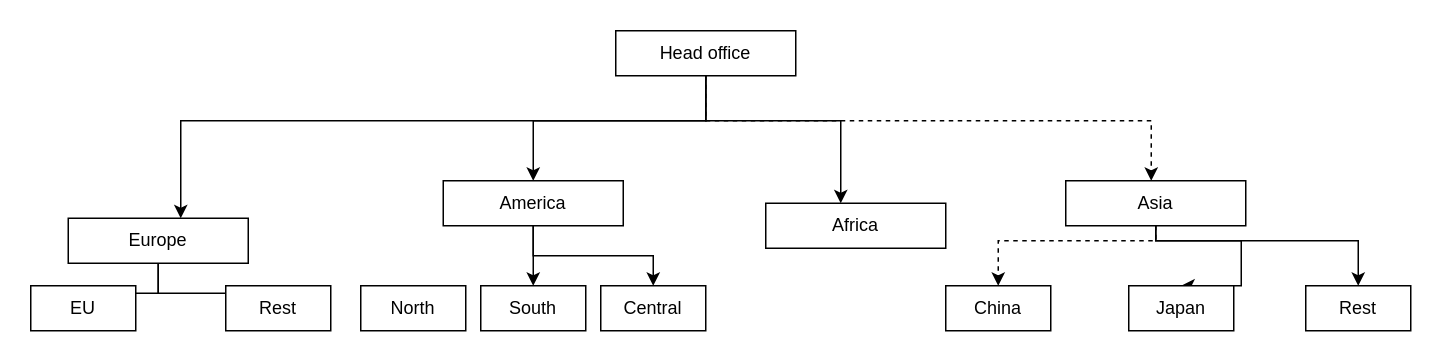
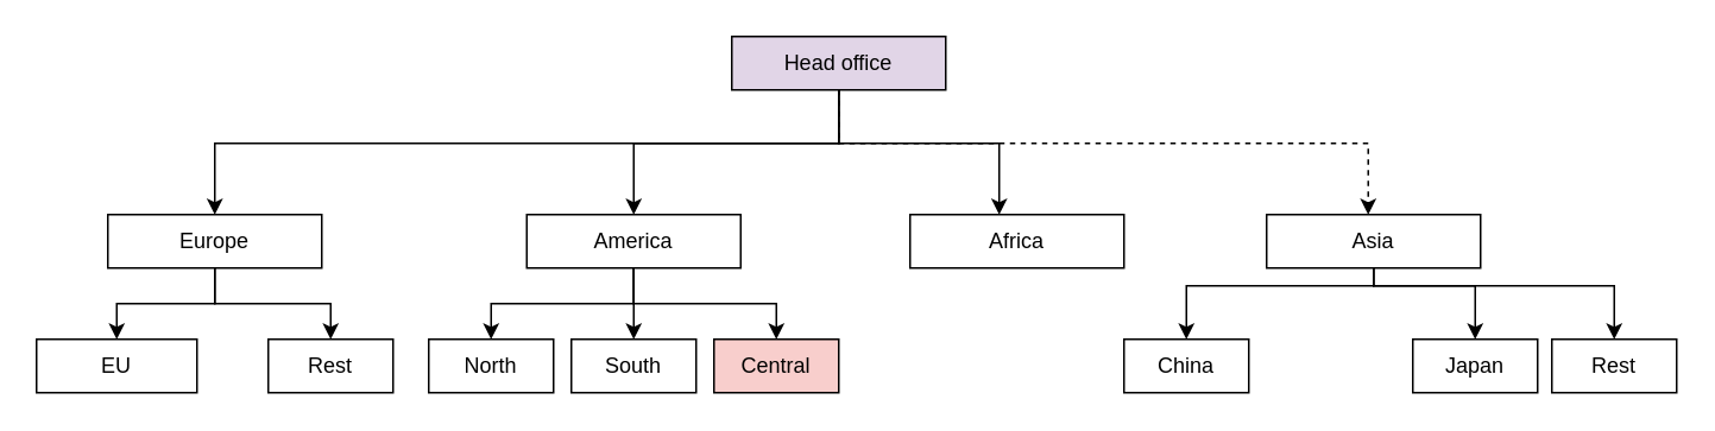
- <mxCell id="6" value="Head office" style="rounded=0;whiteSpace=wrap;html=1;" vertex="1" parent="1"><mxGeometry x="410" y="20" width="120" height="30" as="geometry" /></mxCell>
+ <mxCell id="6" value="Head office" style="rounded=0;whiteSpace=wrap;html=1;fillColor=#e1d5e7;" vertex="1" parent="1"><mxGeometry x="410" y="20" width="120" height="30" as="geometry" /></mxCell>
- <mxCell id="14" value="Africa" style="rounded=0;whiteSpace=wrap;html=1;" vertex="1" parent="1"><mxGeometry x="510" y="135" width="120" height="30" as="geometry" /></mxCell>
+ <mxCell id="14" value="Africa" style="rounded=0;whiteSpace=wrap;html=1;" vertex="1" parent="1"><mxGeometry x="510" y="120" width="120" height="30" as="geometry" /></mxCell>
- <mxCell id="9" value="Europe" style="rounded=0;whiteSpace=wrap;html=1;" vertex="1" parent="1"><mxGeometry x="45" y="145" width="120" height="30" as="geometry" /></mxCell>
+ <mxCell id="9" value="Europe" style="rounded=0;whiteSpace=wrap;html=1;" vertex="1" parent="1"><mxGeometry x="60" y="120" width="120" height="30" as="geometry" /></mxCell>
- <mxCell id="10" style="edgeStyle=orthogonalEdgeStyle;rounded=0;orthogonalLoop=1;jettySize=auto;html=1;entryX=0.5;entryY=0;entryDx=0;entryDy=0;dashed=1;" edge="1" parent="1" source="13" target="24"><mxGeometry relative="1" as="geometry"><Array as="points"><mxPoint x="770" y="160" /><mxPoint x="665" y="160" /></Array></mxGeometry></mxCell>
+ <mxCell id="10" style="edgeStyle=orthogonalEdgeStyle;rounded=0;orthogonalLoop=1;jettySize=auto;html=1;entryX=0.5;entryY=0;entryDx=0;entryDy=0;" edge="1" parent="1" source="13" target="24"><mxGeometry relative="1" as="geometry"><Array as="points"><mxPoint x="770" y="160" /><mxPoint x="665" y="160" /></Array></mxGeometry></mxCell>
+ <mxCell id="15" style="edgeStyle=orthogonalEdgeStyle;rounded=0;orthogonalLoop=1;jettySize=auto;html=1;exitX=0.5;exitY=1;exitDx=0;exitDy=0;entryX=0.5;entryY=0;entryDx=0;entryDy=0;" edge="1" parent="1" source="18" target="21"><mxGeometry relative="1" as="geometry" /></mxCell>
- <mxCell id="19" value="EU" style="rounded=0;whiteSpace=wrap;html=1;" vertex="1" parent="1"><mxGeometry x="20" y="190" width="70" height="30" as="geometry" /></mxCell>
+ <mxCell id="19" value="EU" style="rounded=0;whiteSpace=wrap;html=1;" vertex="1" parent="1"><mxGeometry x="20" y="190" width="90" height="30" as="geometry" /></mxCell>
- <mxCell id="23" value="Central" style="rounded=0;whiteSpace=wrap;html=1;" vertex="1" parent="1"><mxGeometry x="400" y="190" width="70" height="30" as="geometry" /></mxCell>
+ <mxCell id="23" value="Central" style="rounded=0;whiteSpace=wrap;html=1;fillColor=#f8cecc;" vertex="1" parent="1"><mxGeometry x="400" y="190" width="70" height="30" as="geometry" /></mxCell>
- <mxCell id="25" value="Japan" style="rounded=0;whiteSpace=wrap;html=1;" vertex="1" parent="1"><mxGeometry x="752" y="190" width="70" height="30" as="geometry" /></mxCell>
+ <mxCell id="25" value="Japan" style="rounded=0;whiteSpace=wrap;html=1;" vertex="1" parent="1"><mxGeometry x="792" y="190" width="70" height="30" as="geometry" /></mxCell>
